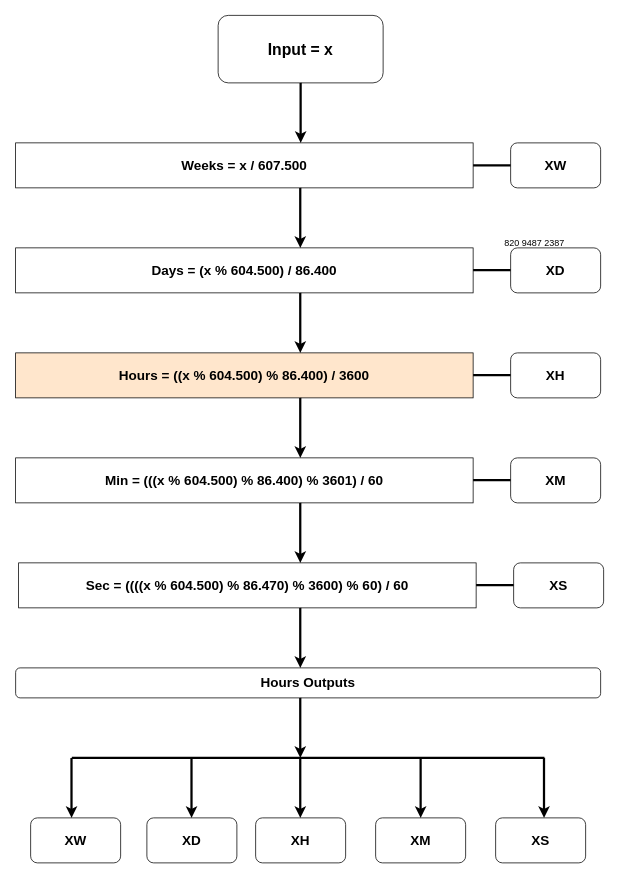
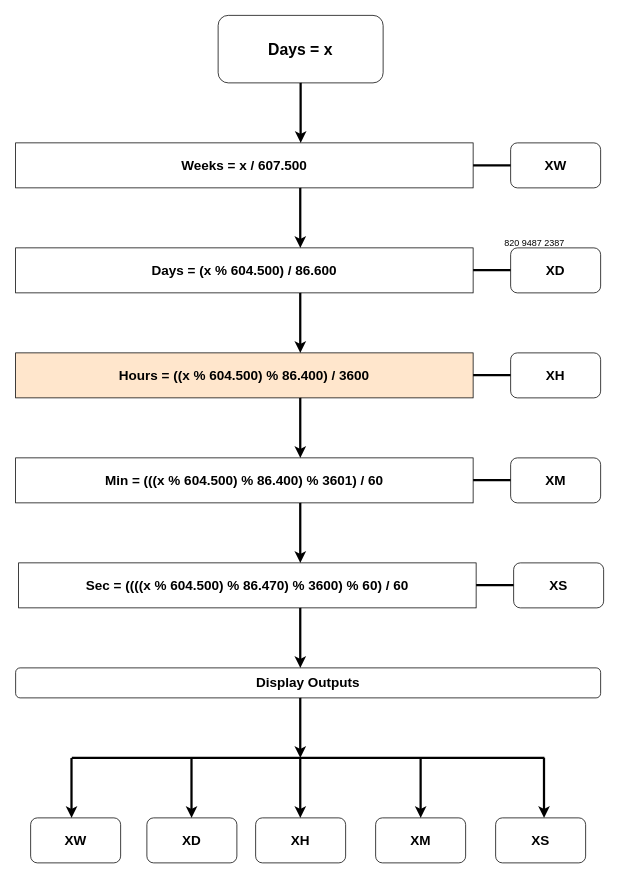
- <mxCell id="2" value="&lt;b&gt;&lt;font style=&quot;font-size: 21px&quot;&gt;Input = x&lt;/font&gt;&lt;/b&gt;" style="rounded=1;whiteSpace=wrap;html=1;" vertex="1" parent="1"><mxGeometry x="290" width="220" height="90" as="geometry" y="20" /></mxCell>
+ <mxCell id="2" value="&lt;b&gt;&lt;font style=&quot;font-size: 21px&quot;&gt;Days = x&lt;/font&gt;&lt;/b&gt;" style="rounded=1;whiteSpace=wrap;html=1;" vertex="1" parent="1"><mxGeometry x="290" width="220" height="90" as="geometry" y="20" /></mxCell>
- <mxCell id="7" value="&lt;b&gt;&lt;font style=&quot;font-size: 18px&quot;&gt;Days = (&lt;font style=&quot;font-size: 18px&quot;&gt;&lt;font style=&quot;font-size: 18px&quot;&gt;x % 604.500) / 86.400&lt;br&gt;&lt;/font&gt;&lt;/font&gt;&lt;/font&gt;&lt;/b&gt;" style="rounded=0;whiteSpace=wrap;html=1;" vertex="1" parent="1"><mxGeometry x="20" y="330" width="610" height="60" as="geometry" /></mxCell>
+ <mxCell id="7" value="&lt;b&gt;&lt;font style=&quot;font-size: 18px&quot;&gt;Days = (&lt;font style=&quot;font-size: 18px&quot;&gt;&lt;font style=&quot;font-size: 18px&quot;&gt;x % 604.500) / 86.600&lt;br&gt;&lt;/font&gt;&lt;/font&gt;&lt;/font&gt;&lt;/b&gt;" style="rounded=0;whiteSpace=wrap;html=1;" vertex="1" parent="1"><mxGeometry x="20" y="330" width="610" height="60" as="geometry" /></mxCell>
- <mxCell id="19" value="&lt;div style=&quot;font-size: 18px&quot;&gt;&lt;b&gt;&lt;font style=&quot;font-size: 18px&quot;&gt;Hours Outputs&lt;/font&gt;&lt;/b&gt;&lt;/div&gt;" style="rounded=1;whiteSpace=wrap;html=1;" vertex="1" parent="1"><mxGeometry x="20" y="890" width="780" height="40" as="geometry" /></mxCell>
+ <mxCell id="19" value="&lt;div style=&quot;font-size: 18px&quot;&gt;&lt;b&gt;&lt;font style=&quot;font-size: 18px&quot;&gt;Display Outputs&lt;/font&gt;&lt;/b&gt;&lt;/div&gt;" style="rounded=1;whiteSpace=wrap;html=1;" vertex="1" parent="1"><mxGeometry x="20" y="890" width="780" height="40" as="geometry" /></mxCell>
